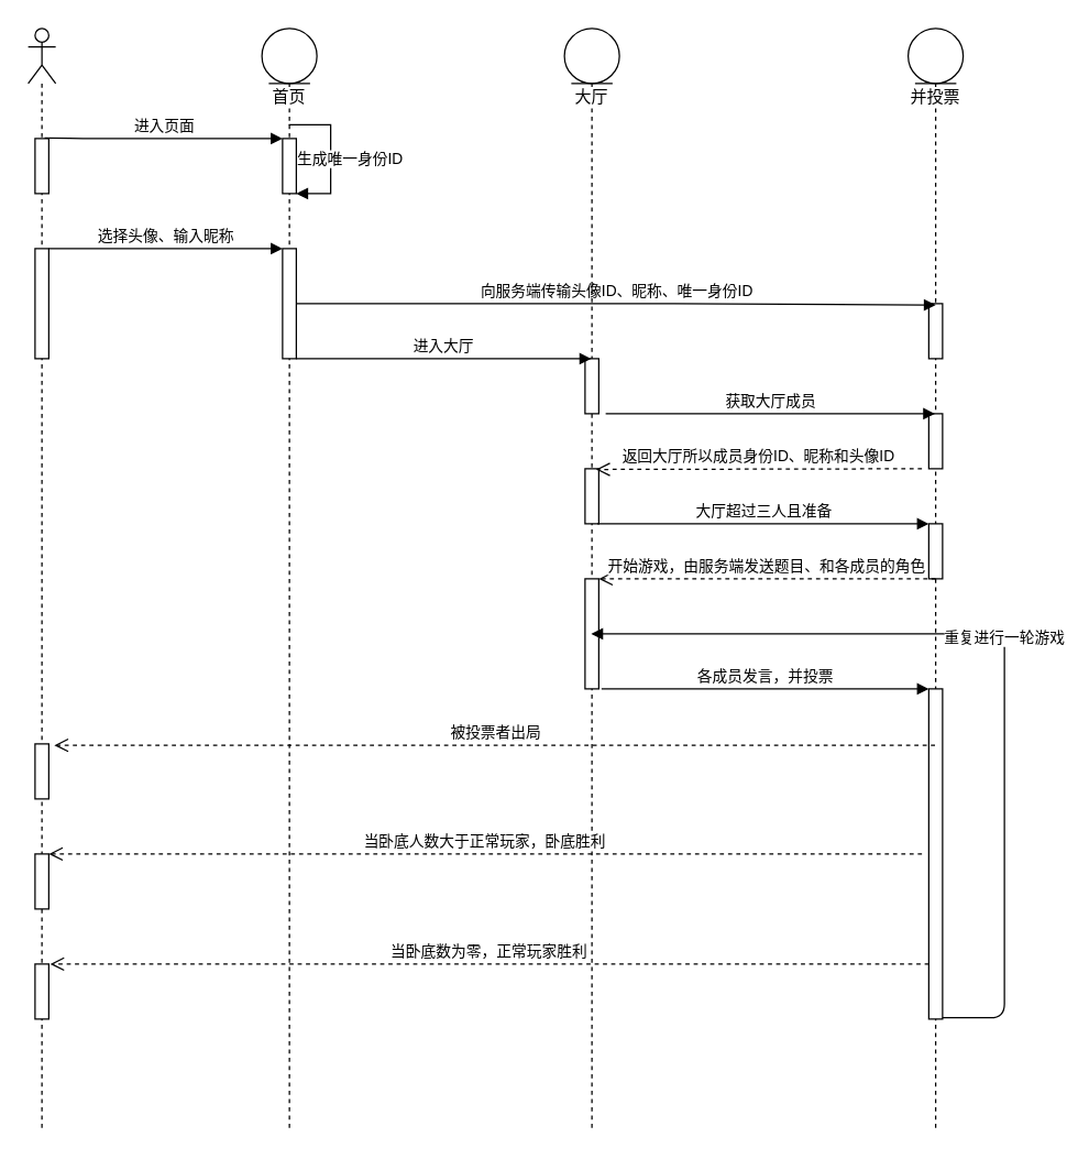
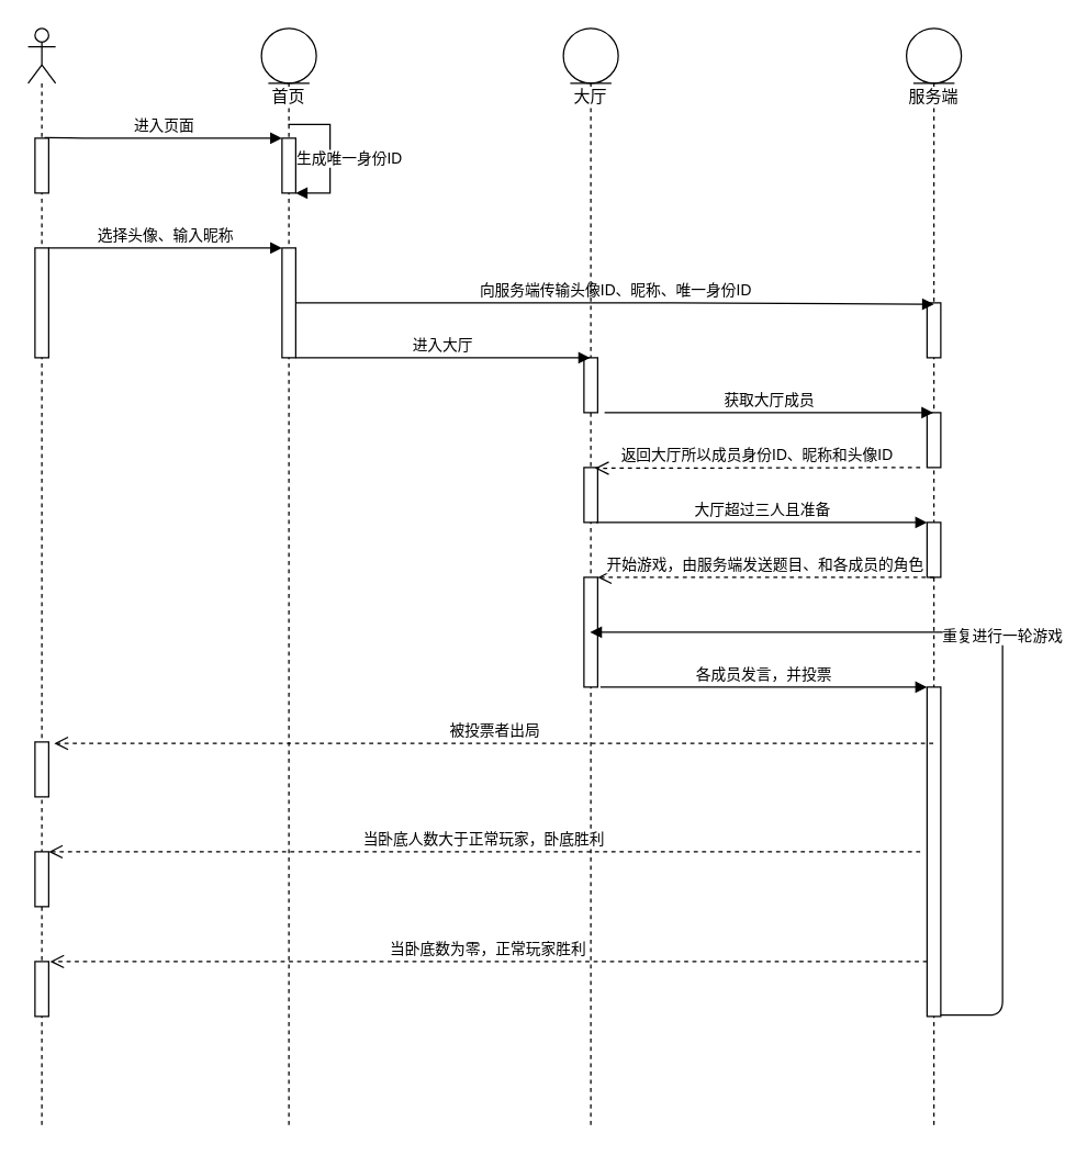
- <mxCell id="3" value="并投票" style="shape=umlLifeline;participant=umlEntity;perimeter=lifelinePerimeter;whiteSpace=wrap;html=1;container=1;collapsible=0;recursiveResize=0;verticalAlign=top;spacingTop=36;labelBackgroundColor=#ffffff;outlineConnect=0;" vertex="1" sbId="uml" slib="umlSequence" title="Entity Lifeline" parent="1"><mxGeometry x="660" y="20" width="40" height="800" as="geometry" /></mxCell>
+ <mxCell id="3" value="服务端" style="shape=umlLifeline;participant=umlEntity;perimeter=lifelinePerimeter;whiteSpace=wrap;html=1;container=1;collapsible=0;recursiveResize=0;verticalAlign=top;spacingTop=36;labelBackgroundColor=#ffffff;outlineConnect=0;" vertex="1" sbId="uml" slib="umlSequence" title="Entity Lifeline" parent="1"><mxGeometry x="660" y="20" width="40" height="800" as="geometry" /></mxCell>
